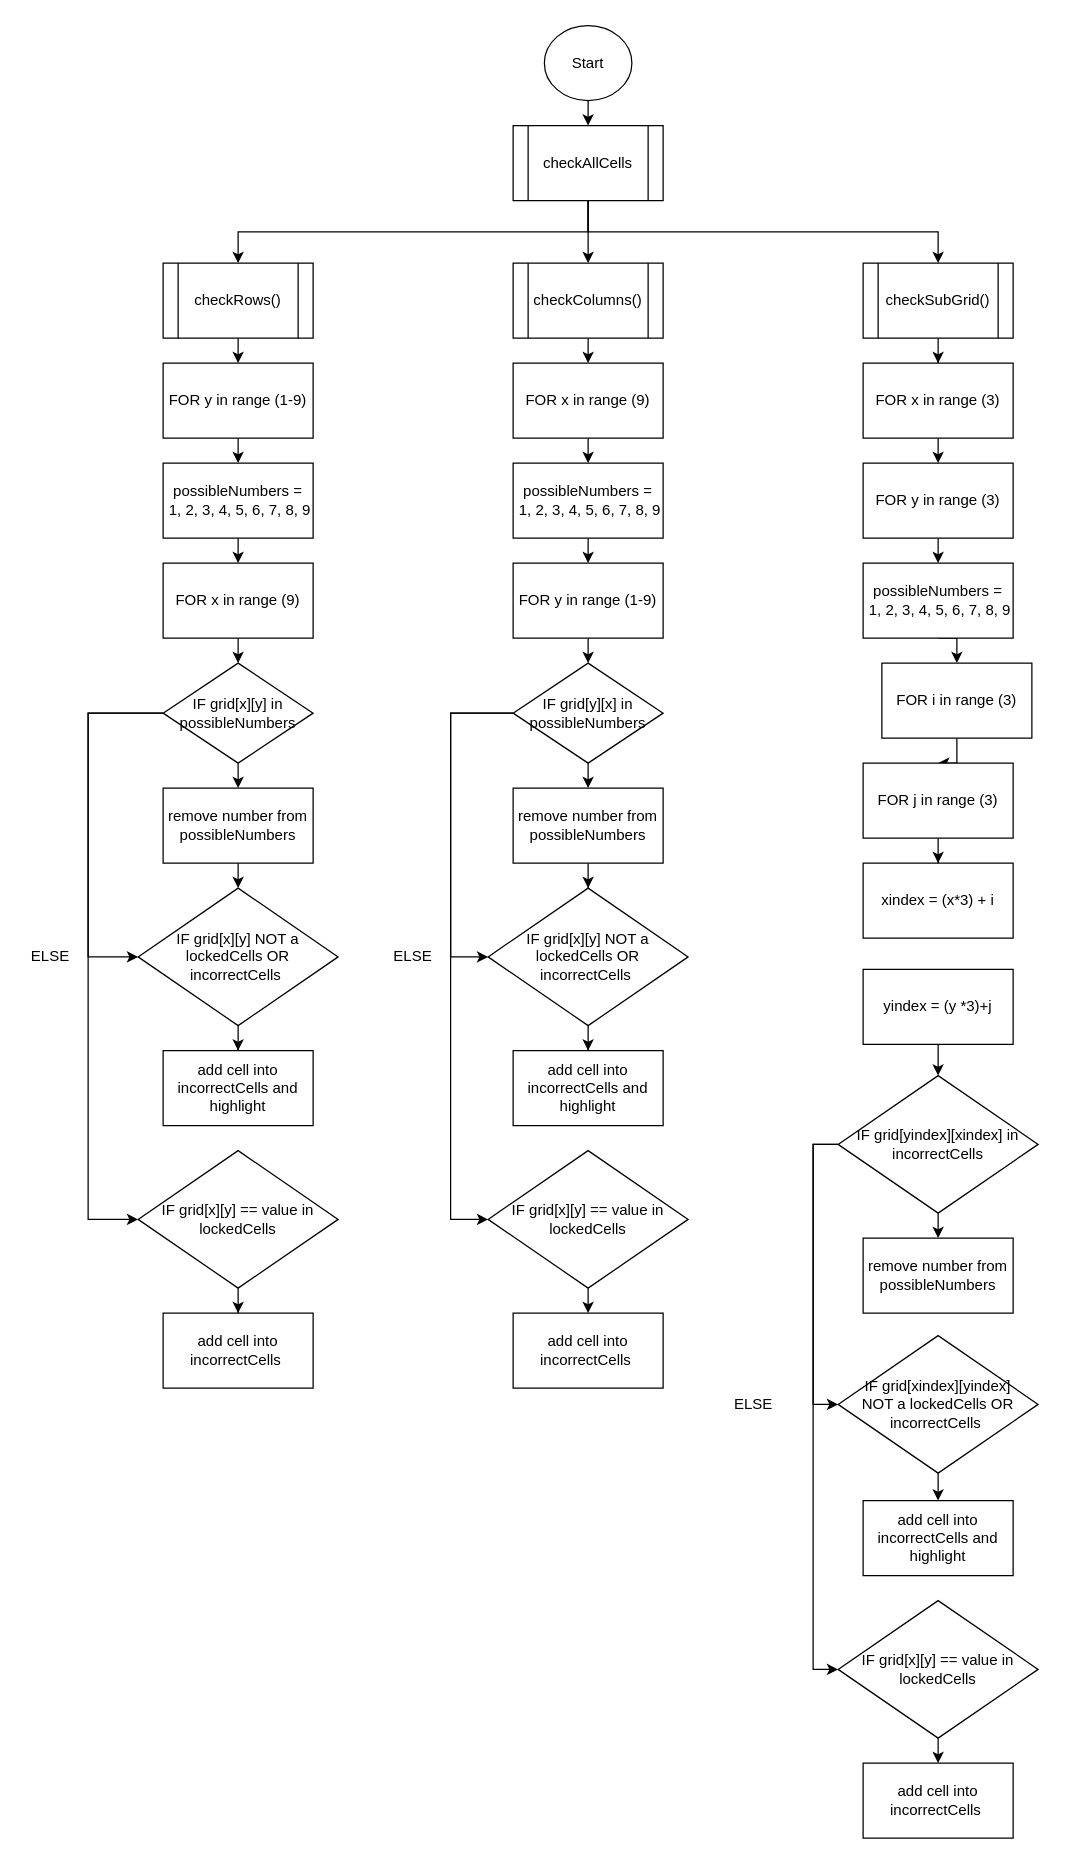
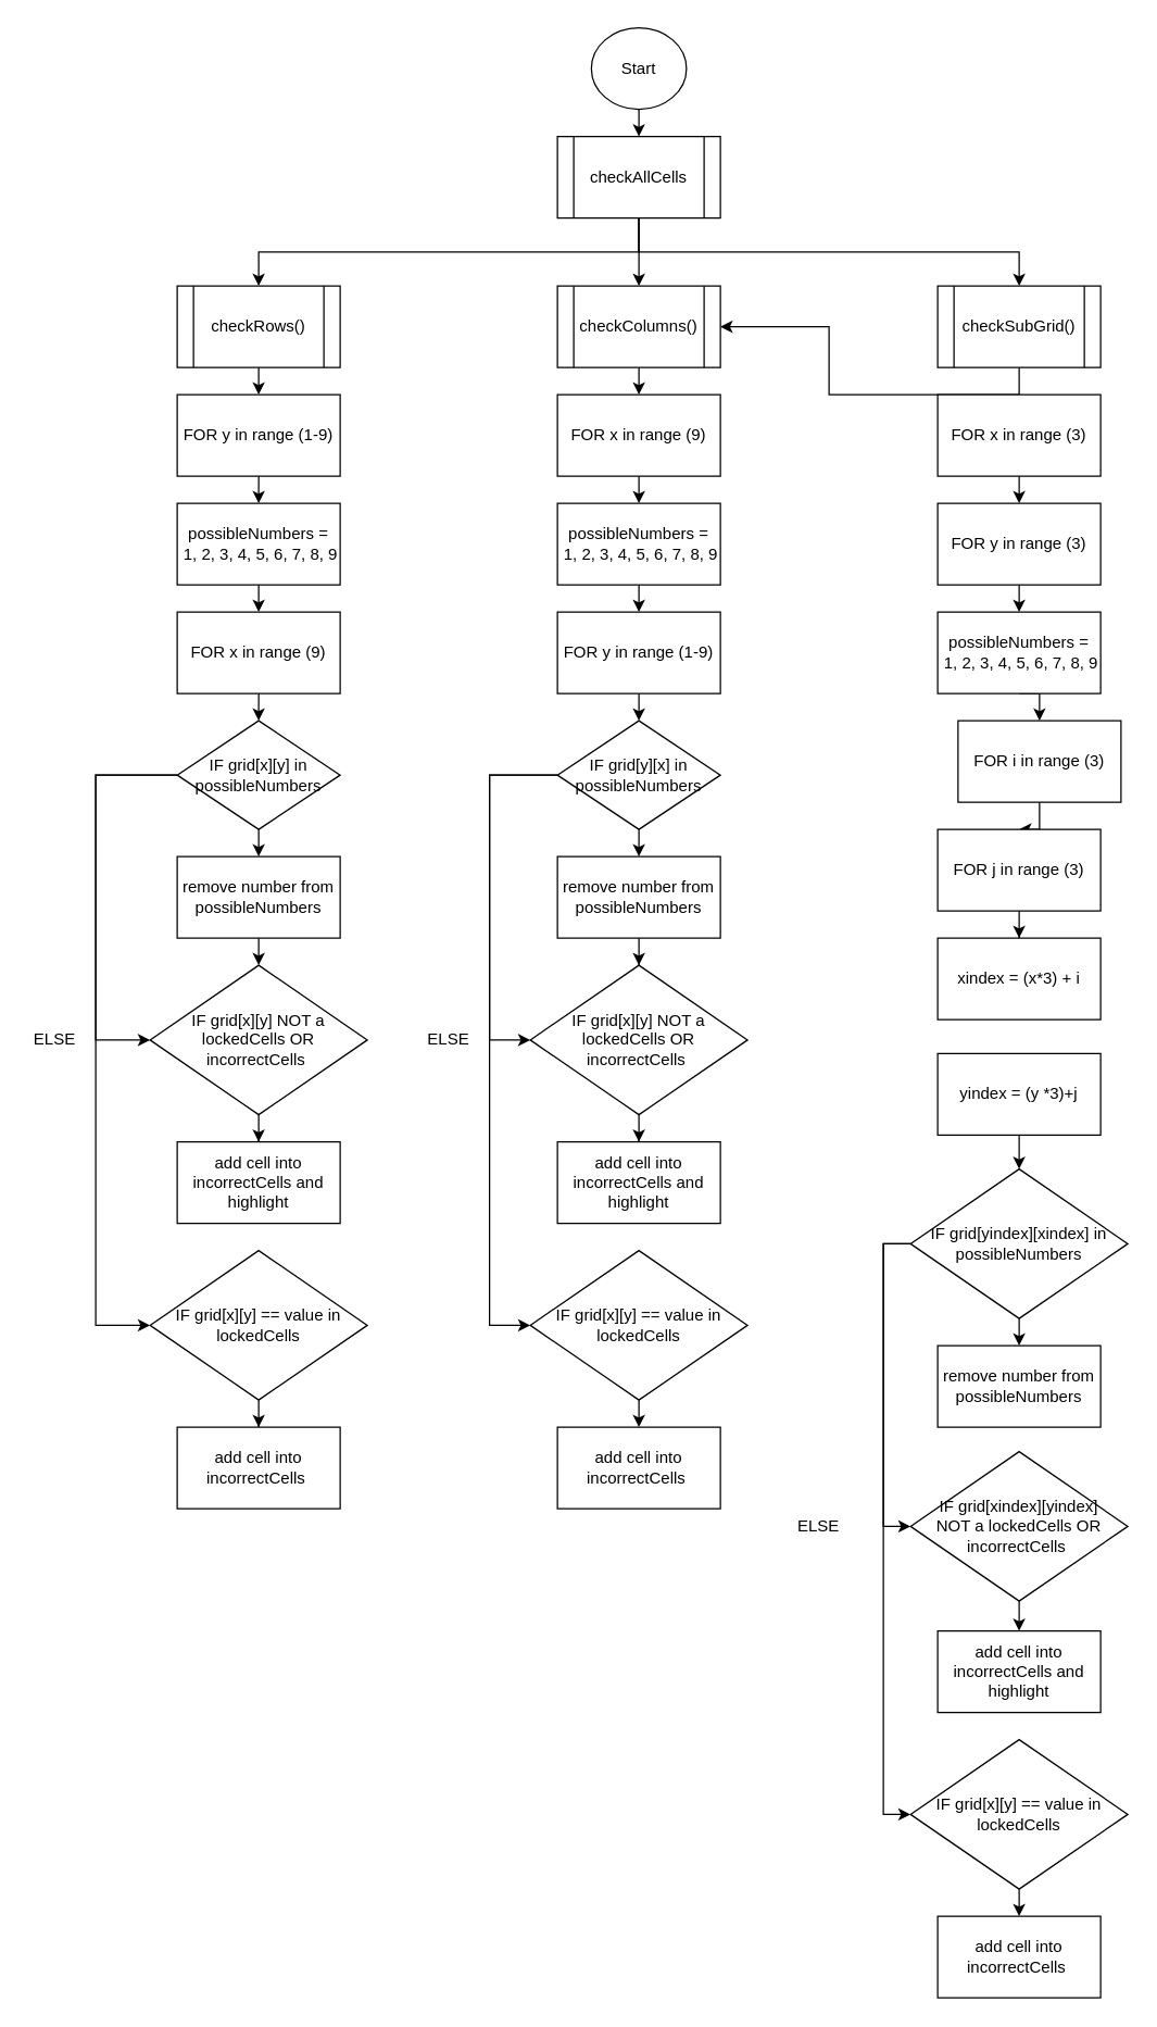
- <mxCell id="6" style="edgeStyle=orthogonalEdgeStyle;rounded=0;orthogonalLoop=1;jettySize=auto;html=1;exitX=0.5;exitY=1;exitDx=0;exitDy=0;" parent="1" source="7" target="53" edge="1"><mxGeometry relative="1" as="geometry" /></mxCell>
+ <mxCell id="6" style="edgeStyle=orthogonalEdgeStyle;rounded=0;orthogonalLoop=1;jettySize=auto;html=1;exitX=0.5;exitY=1;exitDx=0;exitDy=0;" parent="1" source="7" target="13" edge="1"><mxGeometry relative="1" as="geometry" /></mxCell>
- <mxCell id="68" value="IF grid[yindex][xindex] in incorrectCells" style="rhombus;whiteSpace=wrap;html=1;" vertex="1" parent="1"><mxGeometry x="670" y="860" width="160" height="110" as="geometry" /></mxCell>
+ <mxCell id="68" value="IF grid[yindex][xindex] in possibleNumbers" style="rhombus;whiteSpace=wrap;html=1;" vertex="1" parent="1"><mxGeometry x="670" y="860" width="160" height="110" as="geometry" /></mxCell>
